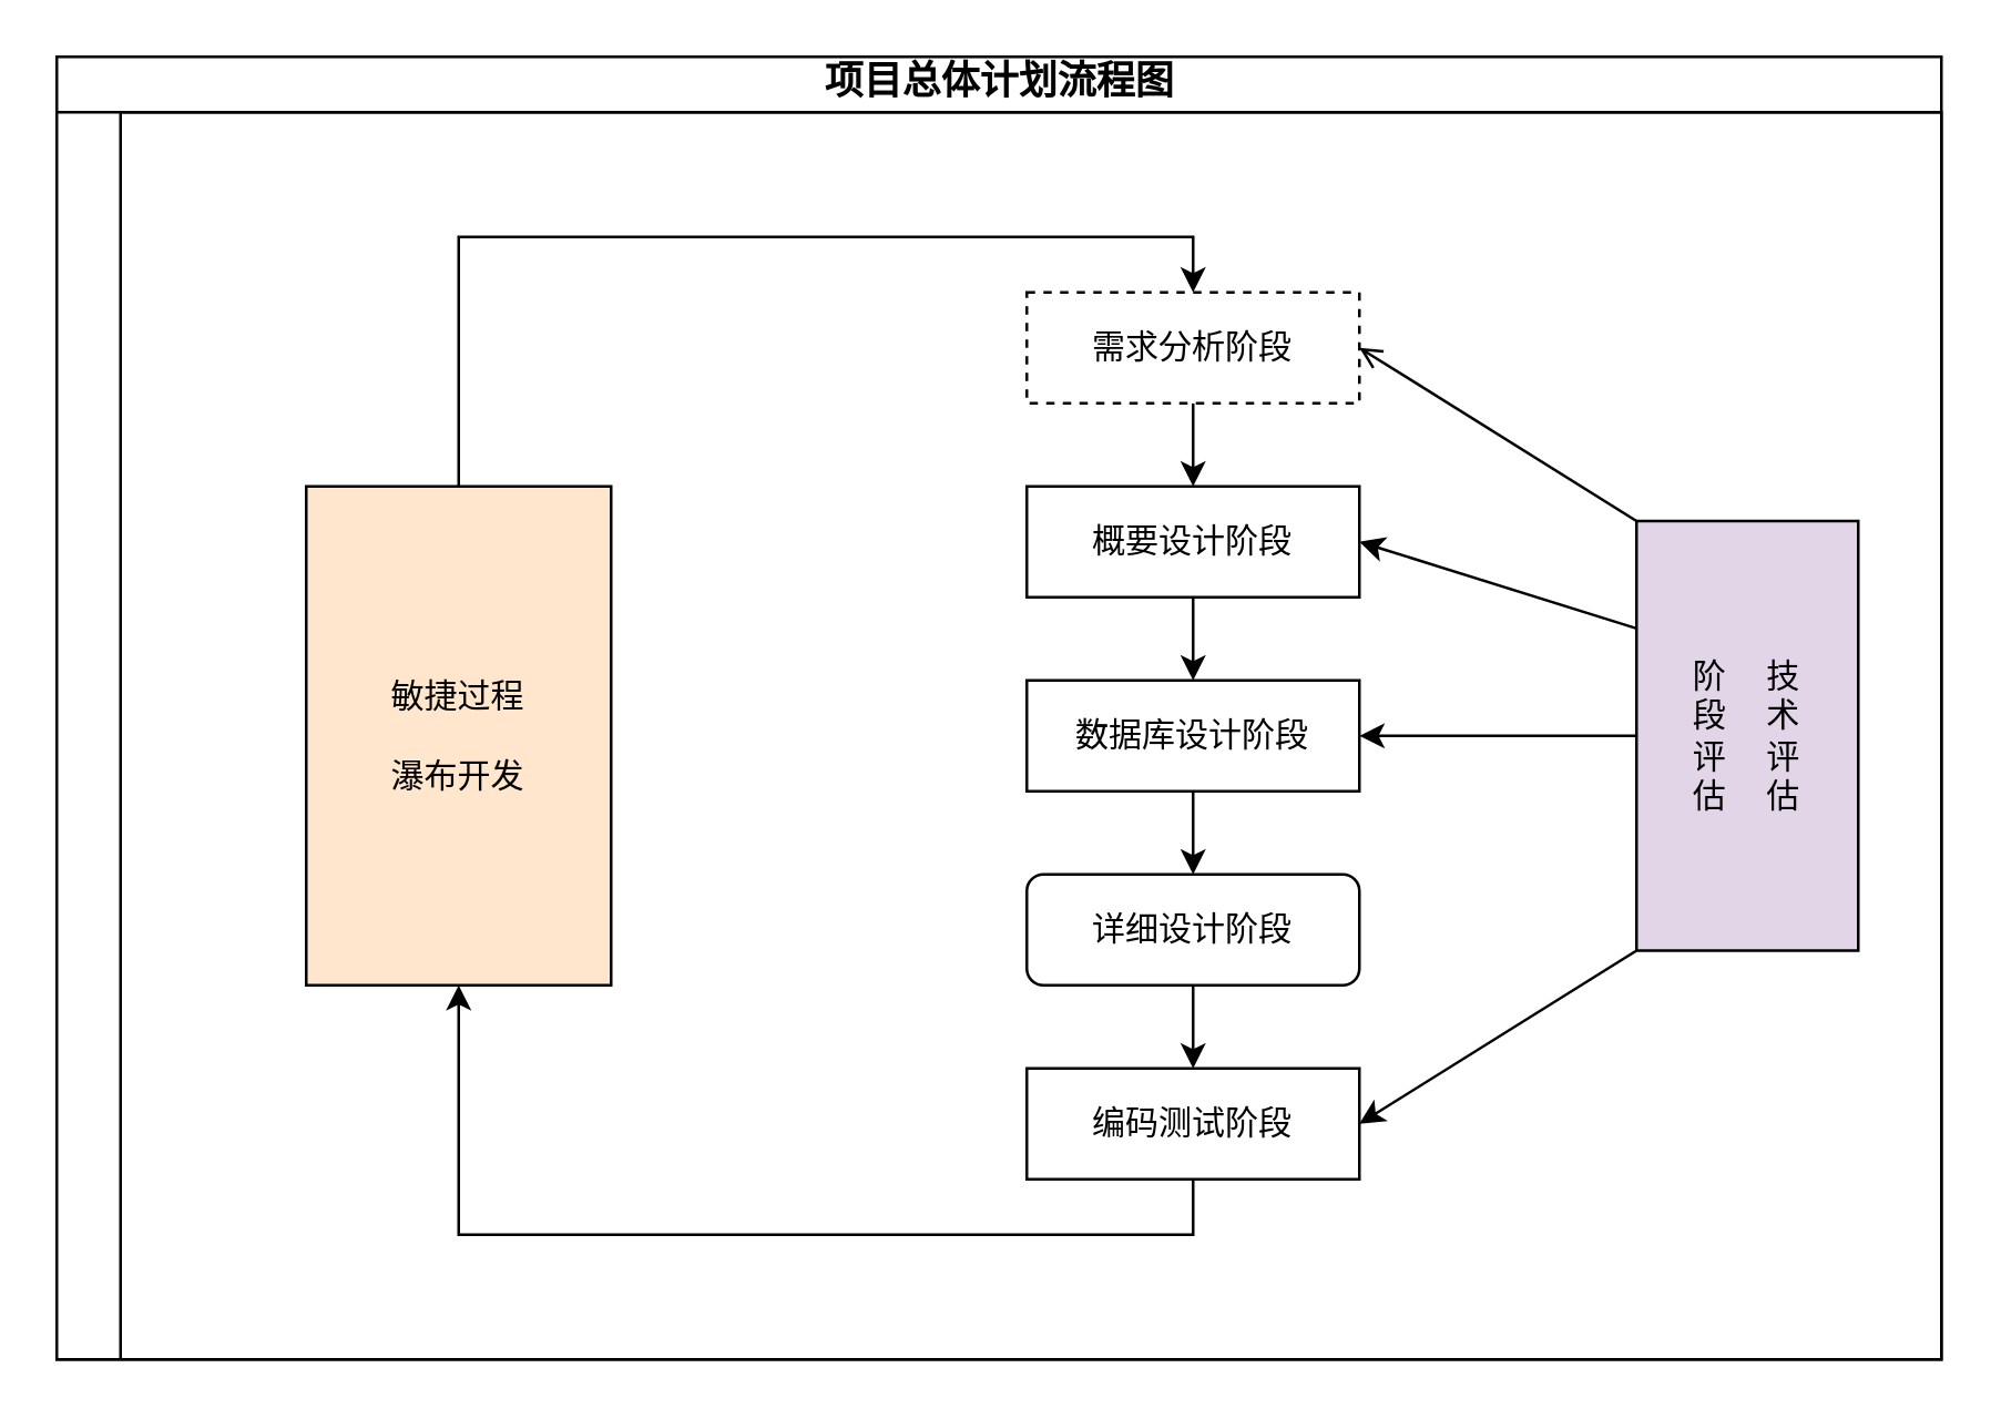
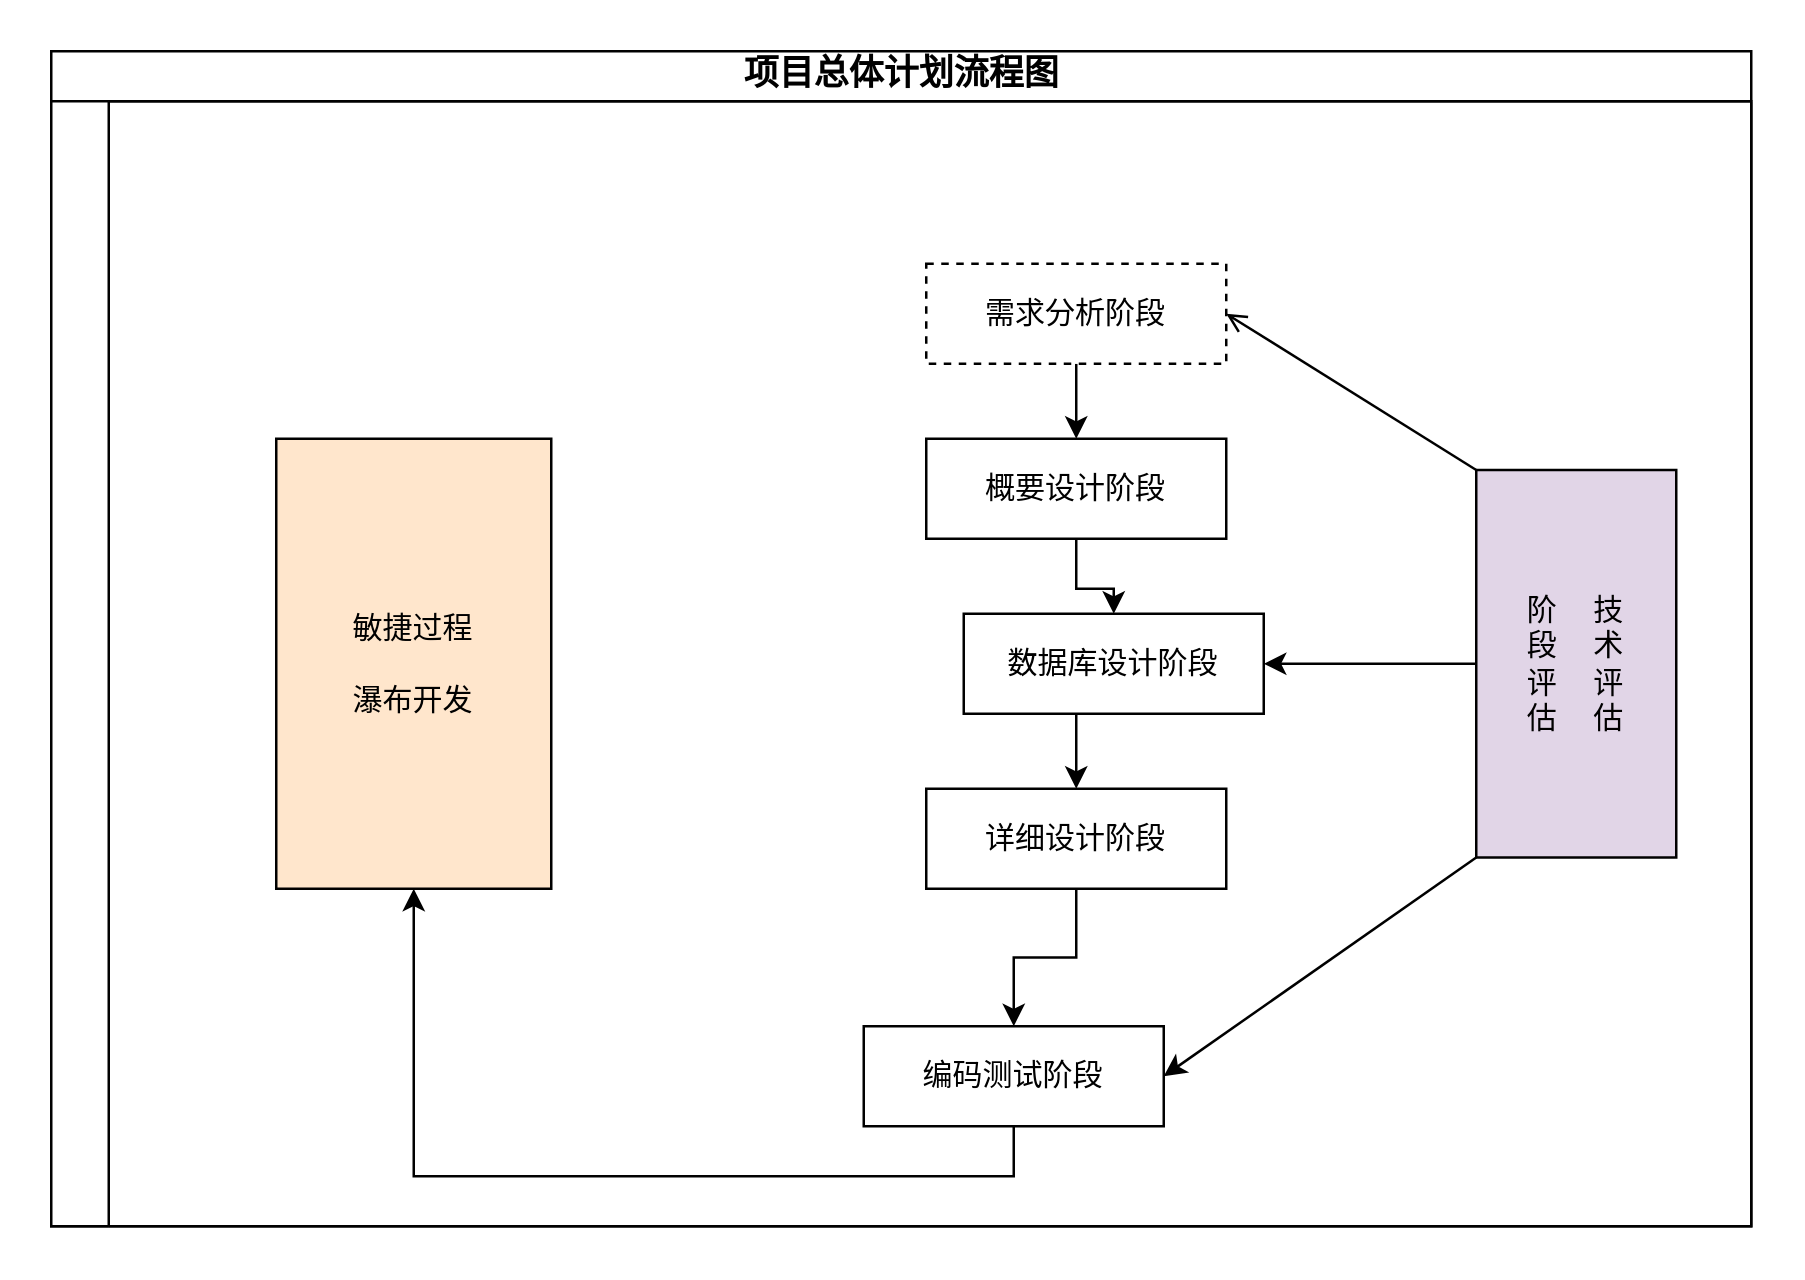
- <mxCell id="14" style="edgeStyle=orthogonalEdgeStyle;rounded=0;orthogonalLoop=1;jettySize=auto;html=1;exitX=0.5;exitY=0;exitDx=0;exitDy=0;entryX=0.5;entryY=0;entryDx=0;entryDy=0;" edge="1" parent="3" source="15" target="7"><mxGeometry relative="1" as="geometry" /></mxCell>
- <mxCell id="17" style="rounded=0;orthogonalLoop=1;jettySize=auto;html=1;exitX=0;exitY=0.25;exitDx=0;exitDy=0;entryX=1;entryY=0.5;entryDx=0;entryDy=0;" edge="1" parent="3" source="19" target="5"><mxGeometry relative="1" as="geometry" /></mxCell>
- <mxCell id="9" value="数据库设计阶段" style="rounded=0;whiteSpace=wrap;html=1;" vertex="1" parent="3"><mxGeometry x="350" y="205" width="120" height="40" as="geometry" /></mxCell>
+ <mxCell id="9" value="数据库设计阶段" style="rounded=0;whiteSpace=wrap;html=1;" vertex="1" parent="3"><mxGeometry x="365" y="205" width="120" height="40" as="geometry" /></mxCell>
- <mxCell id="11" value="详细设计阶段" style="whiteSpace=wrap;html=1;rounded=1;" vertex="1" parent="3"><mxGeometry x="350" y="275" width="120" height="40" as="geometry" /></mxCell>
+ <mxCell id="11" value="详细设计阶段" style="rounded=0;whiteSpace=wrap;html=1;" vertex="1" parent="3"><mxGeometry x="350" y="275" width="120" height="40" as="geometry" /></mxCell>
- <mxCell id="13" value="编码测试阶段" style="rounded=0;whiteSpace=wrap;html=1;" vertex="1" parent="3"><mxGeometry x="350" y="345" width="120" height="40" as="geometry" /></mxCell>
+ <mxCell id="13" value="编码测试阶段" style="rounded=0;whiteSpace=wrap;html=1;" vertex="1" parent="3"><mxGeometry x="325" y="370" width="120" height="40" as="geometry" /></mxCell>
